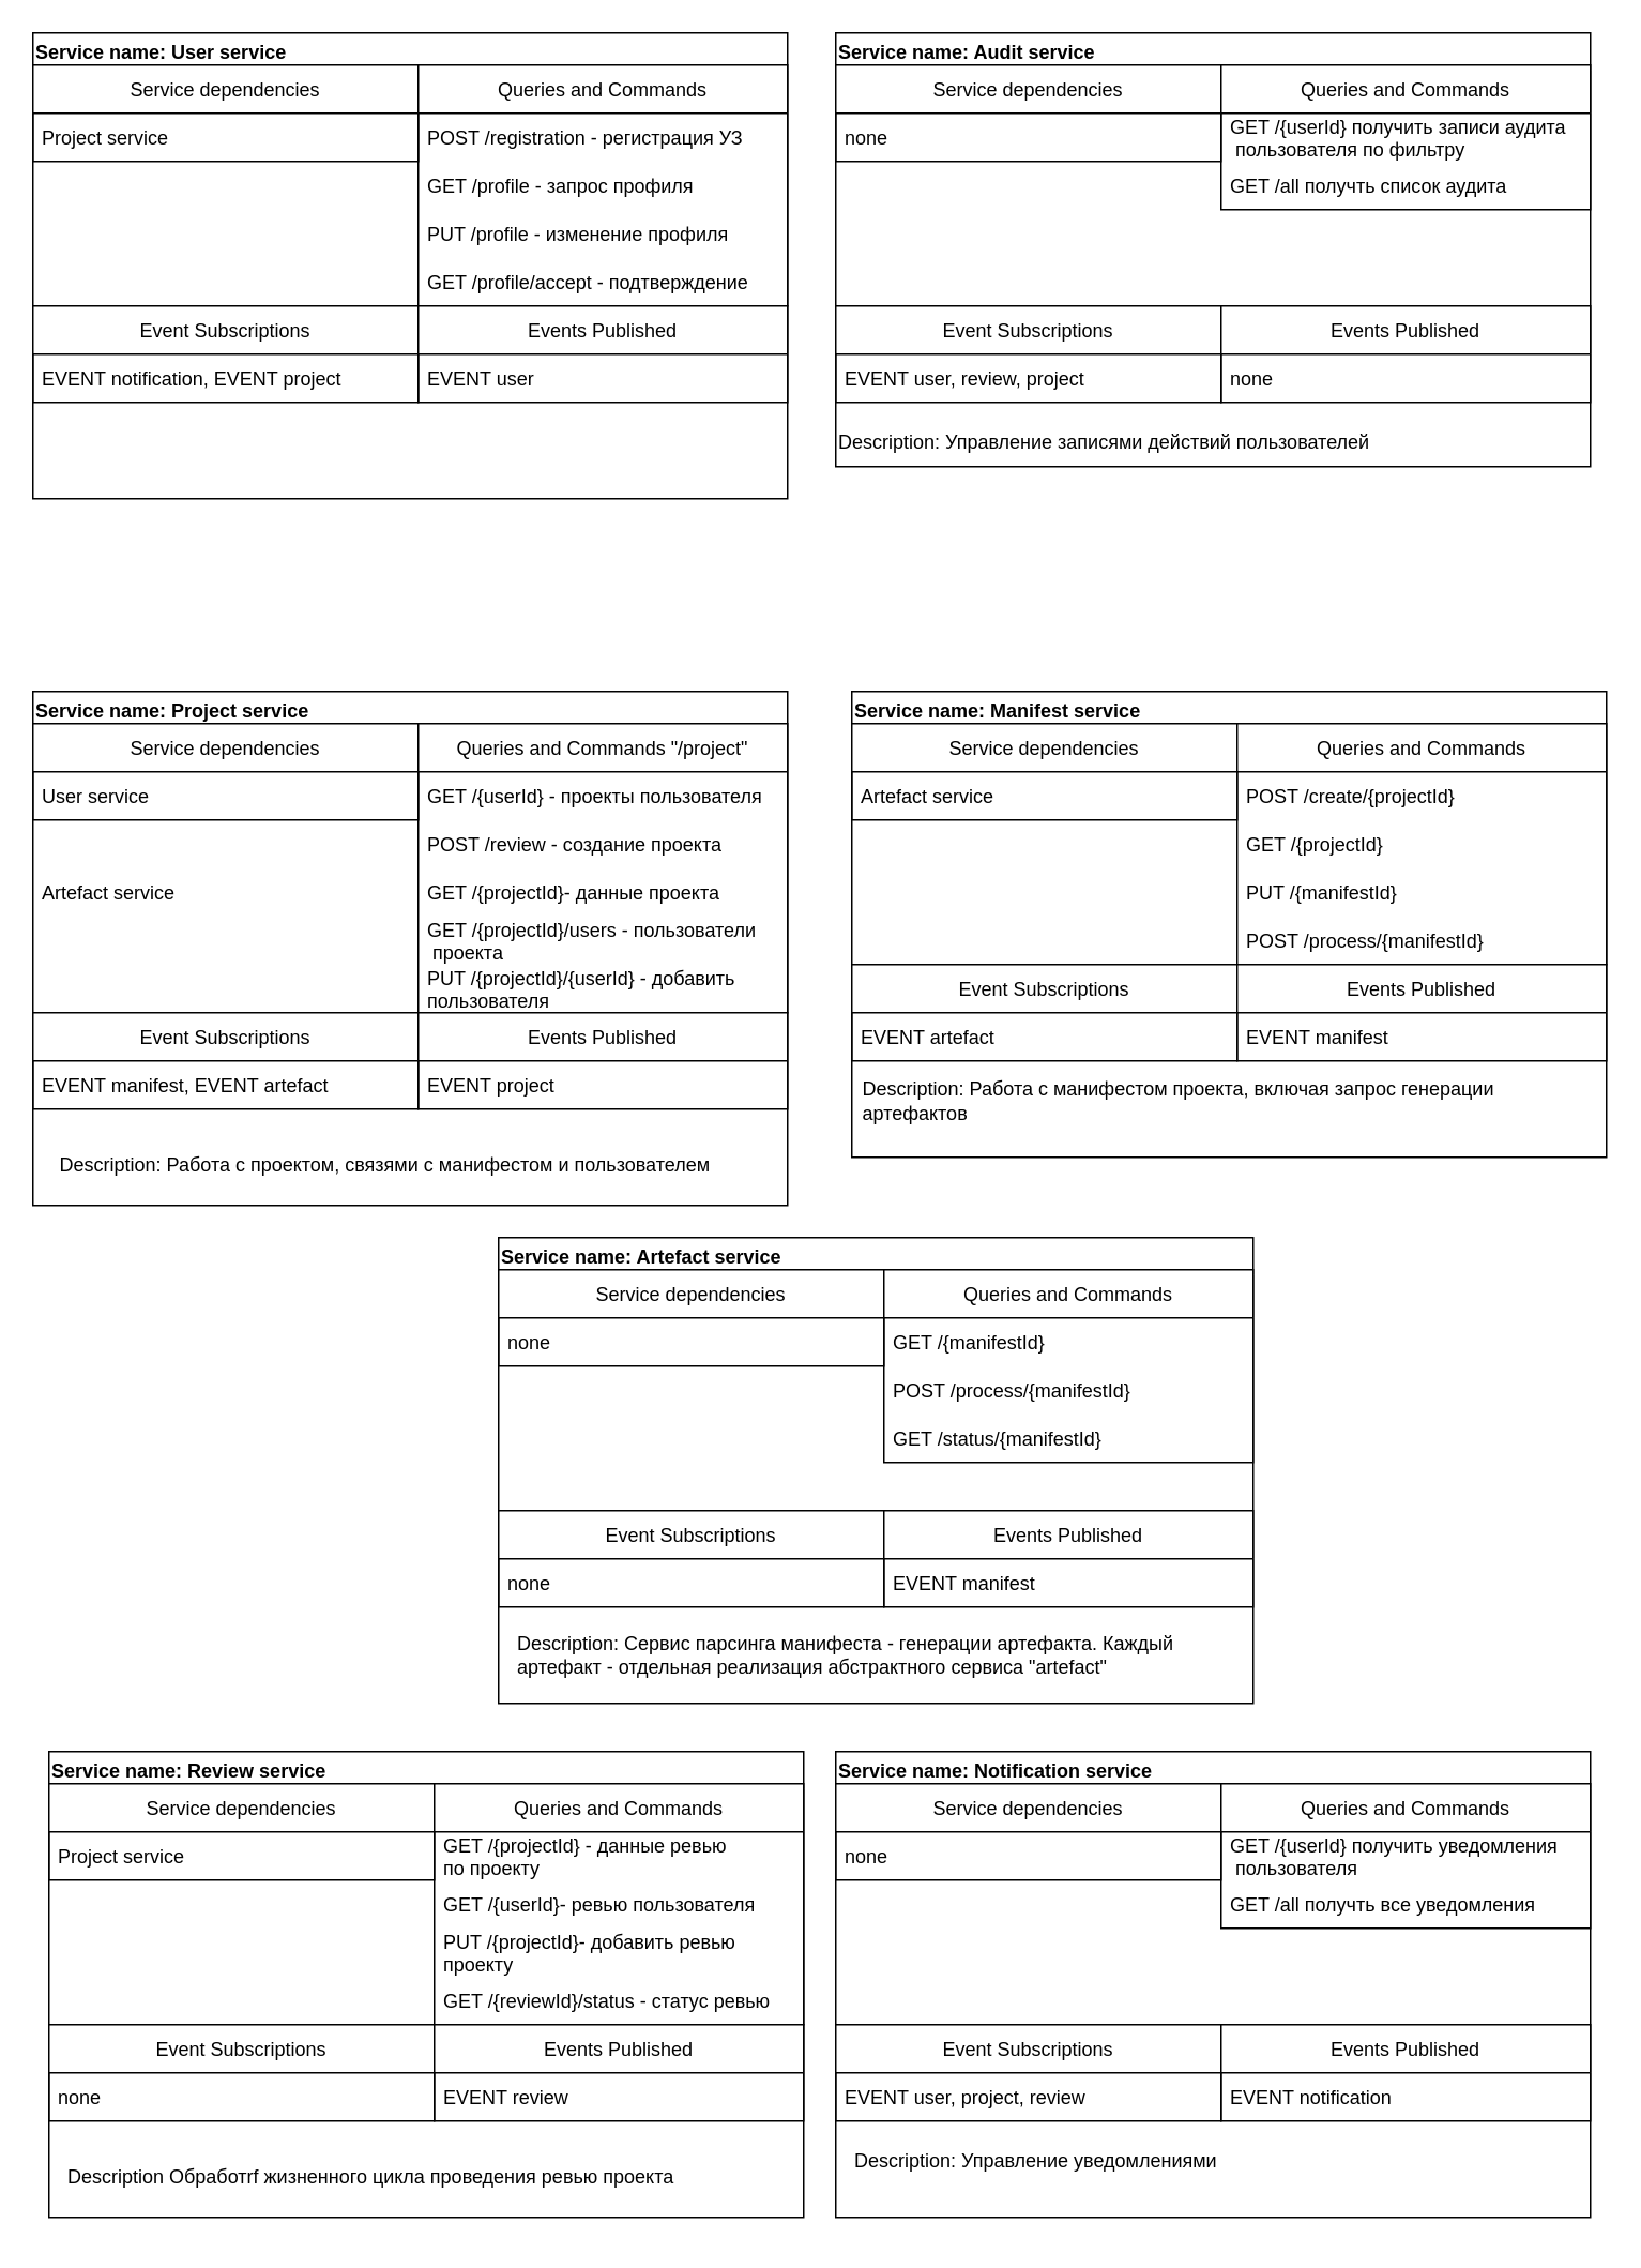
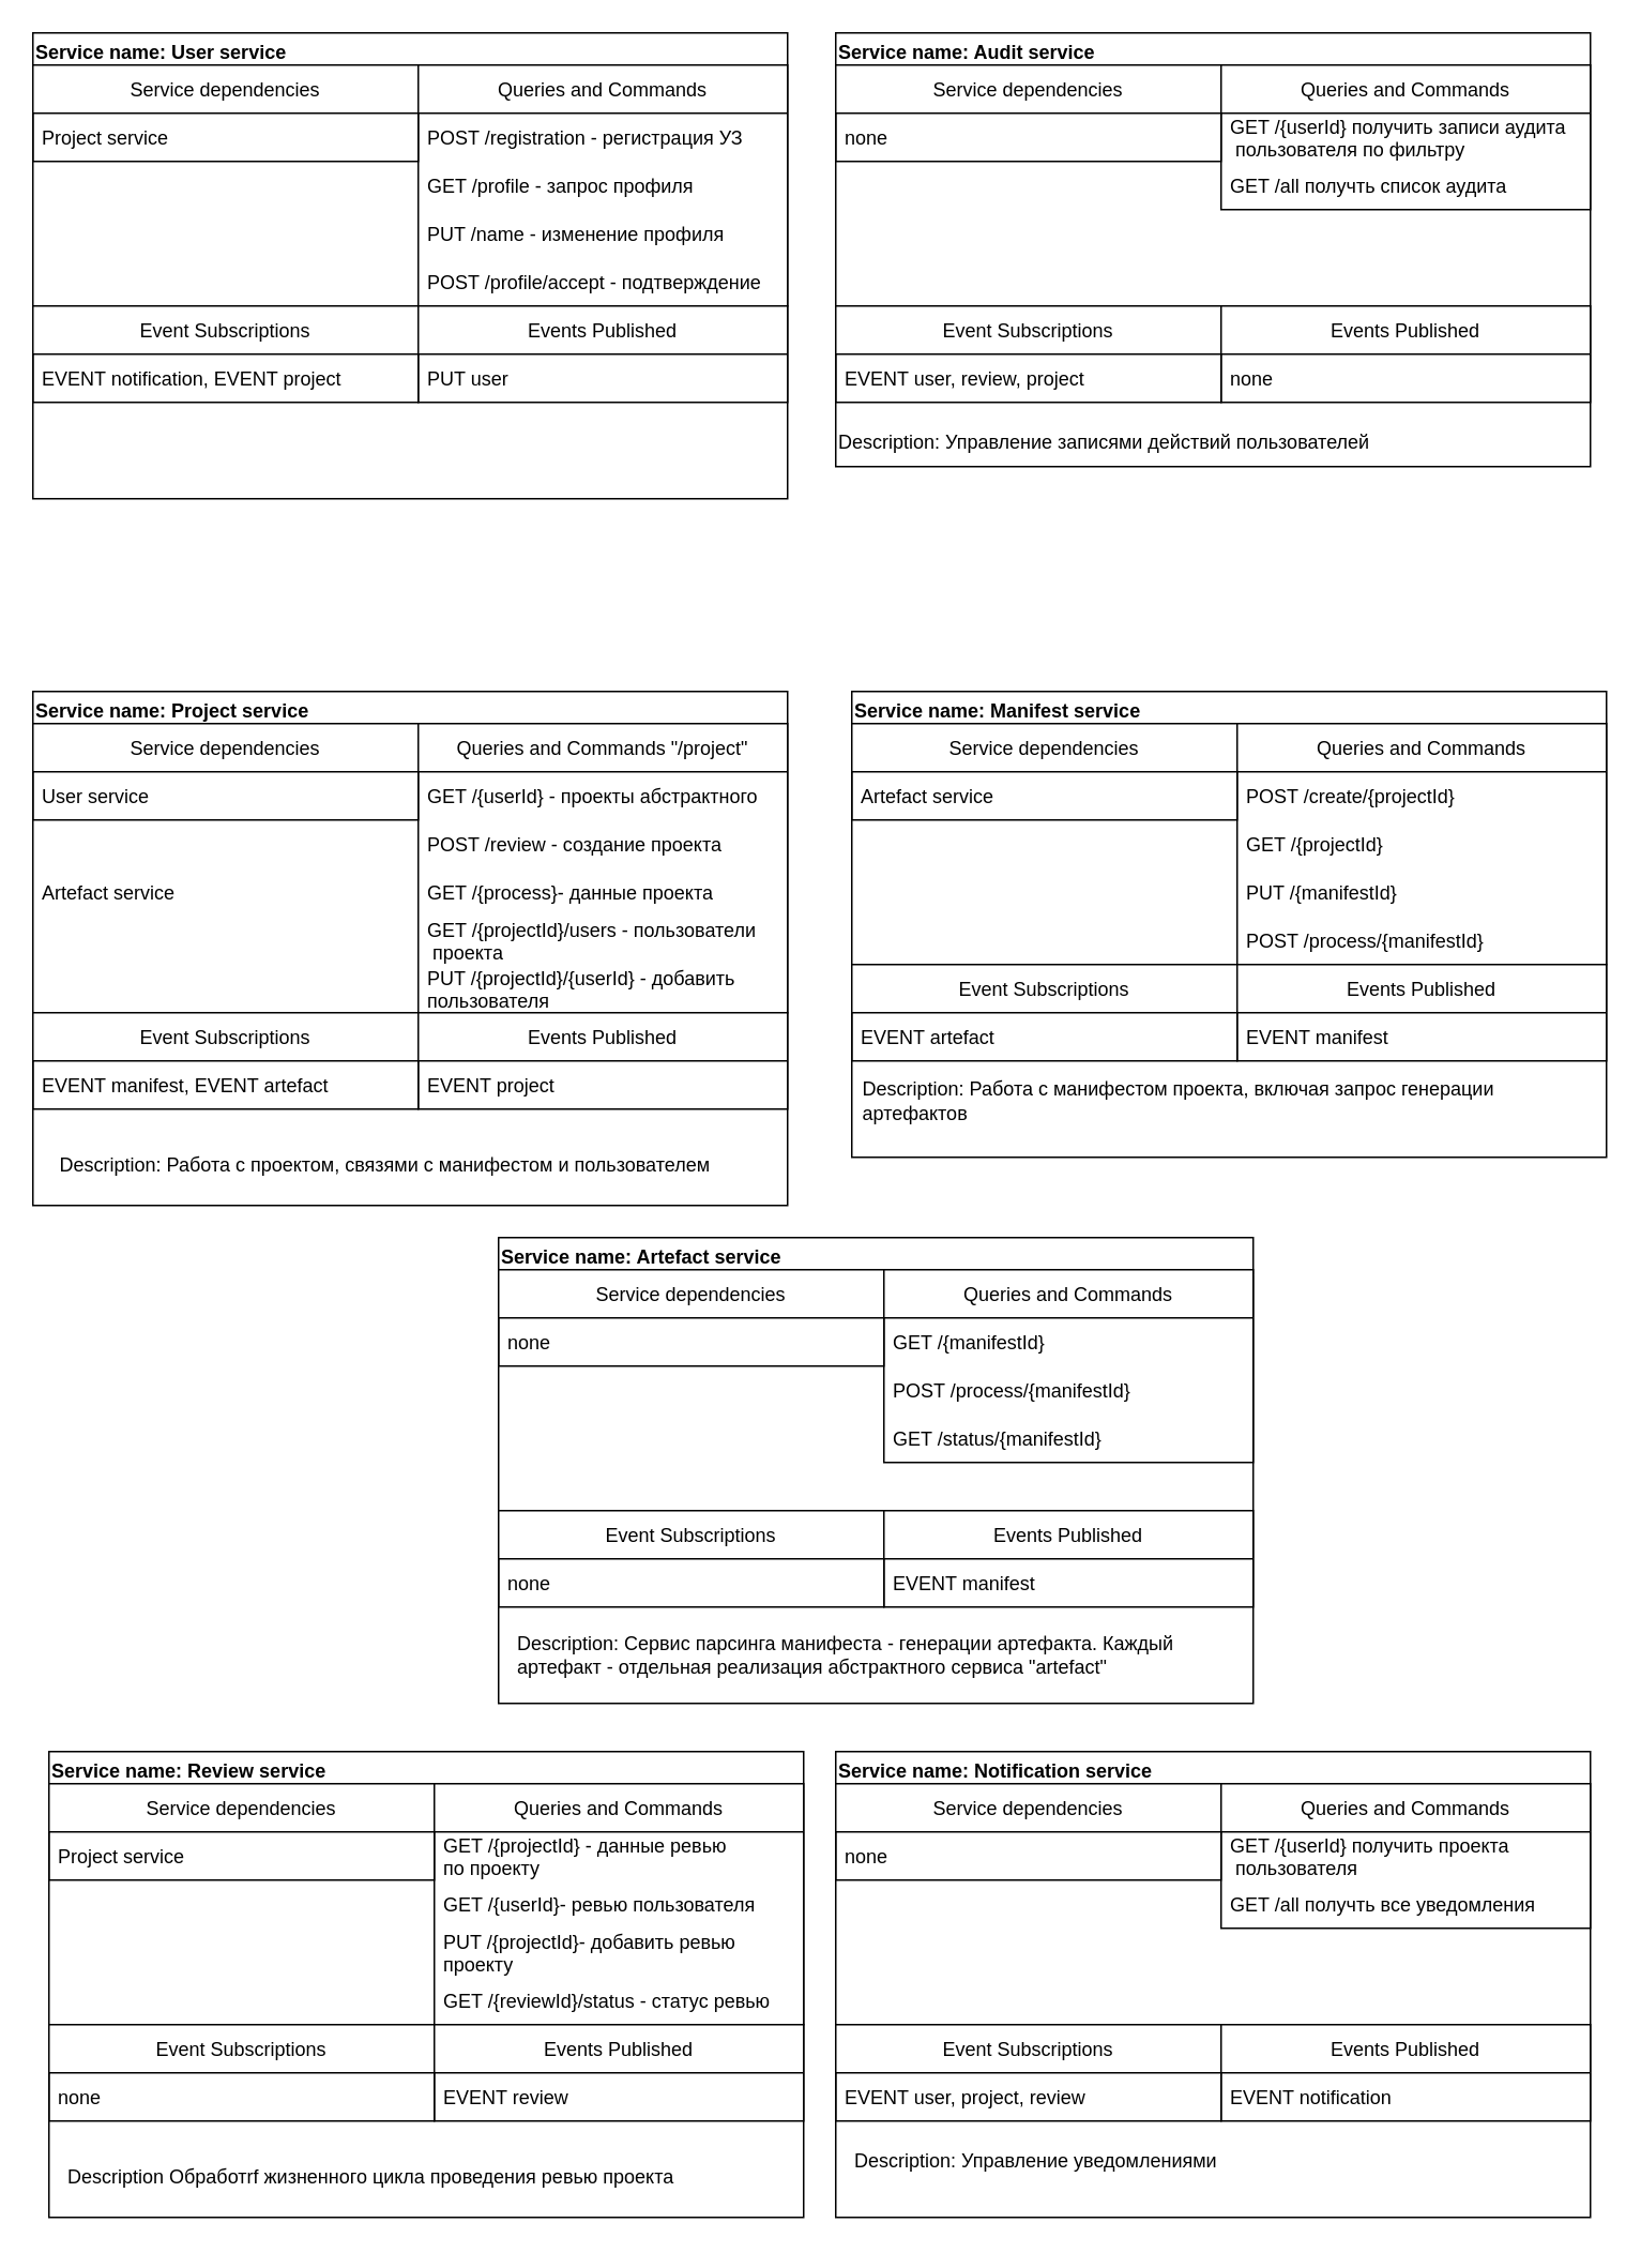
- <mxCell id="8" value="PUT /profile - изменение профиля" style="text;strokeColor=none;fillColor=none;align=left;verticalAlign=middle;spacingLeft=4;spacingRight=4;overflow=hidden;points=[[0,0.5],[1,0.5]];portConstraint=eastwest;rotatable=0;" parent="5" vertex="1"><mxGeometry y="90" width="230" height="30" as="geometry" /></mxCell>
+ <mxCell id="8" value="PUT /name - изменение профиля" style="text;strokeColor=none;fillColor=none;align=left;verticalAlign=middle;spacingLeft=4;spacingRight=4;overflow=hidden;points=[[0,0.5],[1,0.5]];portConstraint=eastwest;rotatable=0;" parent="5" vertex="1"><mxGeometry y="90" width="230" height="30" as="geometry" /></mxCell>
- <mxCell id="9" value="GET /profile/accept - подтверждение " style="text;strokeColor=none;fillColor=none;align=left;verticalAlign=middle;spacingLeft=4;spacingRight=4;overflow=hidden;points=[[0,0.5],[1,0.5]];portConstraint=eastwest;rotatable=0;" parent="5" vertex="1"><mxGeometry y="120" width="230" height="30" as="geometry" /></mxCell>
+ <mxCell id="9" value="POST /profile/accept - подтверждение " style="text;strokeColor=none;fillColor=none;align=left;verticalAlign=middle;spacingLeft=4;spacingRight=4;overflow=hidden;points=[[0,0.5],[1,0.5]];portConstraint=eastwest;rotatable=0;" parent="5" vertex="1"><mxGeometry y="120" width="230" height="30" as="geometry" /></mxCell>
- <mxCell id="13" value="EVENT user" style="text;strokeColor=none;fillColor=none;align=left;verticalAlign=middle;spacingLeft=4;spacingRight=4;overflow=hidden;points=[[0,0.5],[1,0.5]];portConstraint=eastwest;rotatable=0;" parent="12" vertex="1"><mxGeometry y="30" width="230" height="30" as="geometry" /></mxCell>
+ <mxCell id="13" value="PUT user" style="text;strokeColor=none;fillColor=none;align=left;verticalAlign=middle;spacingLeft=4;spacingRight=4;overflow=hidden;points=[[0,0.5],[1,0.5]];portConstraint=eastwest;rotatable=0;" parent="12" vertex="1"><mxGeometry y="30" width="230" height="30" as="geometry" /></mxCell>
- <mxCell id="18" value="GET /{userId} - проекты пользователя" style="text;strokeColor=none;fillColor=none;align=left;verticalAlign=middle;spacingLeft=4;spacingRight=4;overflow=hidden;points=[[0,0.5],[1,0.5]];portConstraint=eastwest;rotatable=0;" parent="17" vertex="1"><mxGeometry y="30" width="230" height="30" as="geometry" /></mxCell>
+ <mxCell id="18" value="GET /{userId} - проекты абстрактного" style="text;strokeColor=none;fillColor=none;align=left;verticalAlign=middle;spacingLeft=4;spacingRight=4;overflow=hidden;points=[[0,0.5],[1,0.5]];portConstraint=eastwest;rotatable=0;" parent="17" vertex="1"><mxGeometry y="30" width="230" height="30" as="geometry" /></mxCell>
- <mxCell id="20" value="GET /{projectId}- данные проекта" style="text;strokeColor=none;fillColor=none;align=left;verticalAlign=middle;spacingLeft=4;spacingRight=4;overflow=hidden;points=[[0,0.5],[1,0.5]];portConstraint=eastwest;rotatable=0;" parent="17" vertex="1"><mxGeometry y="90" width="230" height="30" as="geometry" /></mxCell>
+ <mxCell id="20" value="GET /{process}- данные проекта" style="text;strokeColor=none;fillColor=none;align=left;verticalAlign=middle;spacingLeft=4;spacingRight=4;overflow=hidden;points=[[0,0.5],[1,0.5]];portConstraint=eastwest;rotatable=0;" parent="17" vertex="1"><mxGeometry y="90" width="230" height="30" as="geometry" /></mxCell>
- <mxCell id="82" value="GET /{userId} получить уведомления&#10; пользователя" style="text;strokeColor=none;fillColor=none;align=left;verticalAlign=middle;spacingLeft=4;spacingRight=4;overflow=hidden;points=[[0,0.5],[1,0.5]];portConstraint=eastwest;rotatable=0;" parent="81" vertex="1"><mxGeometry y="30" width="230" height="30" as="geometry" /></mxCell>
+ <mxCell id="82" value="GET /{userId} получить проекта&#10; пользователя" style="text;strokeColor=none;fillColor=none;align=left;verticalAlign=middle;spacingLeft=4;spacingRight=4;overflow=hidden;points=[[0,0.5],[1,0.5]];portConstraint=eastwest;rotatable=0;" parent="81" vertex="1"><mxGeometry y="30" width="230" height="30" as="geometry" /></mxCell>
